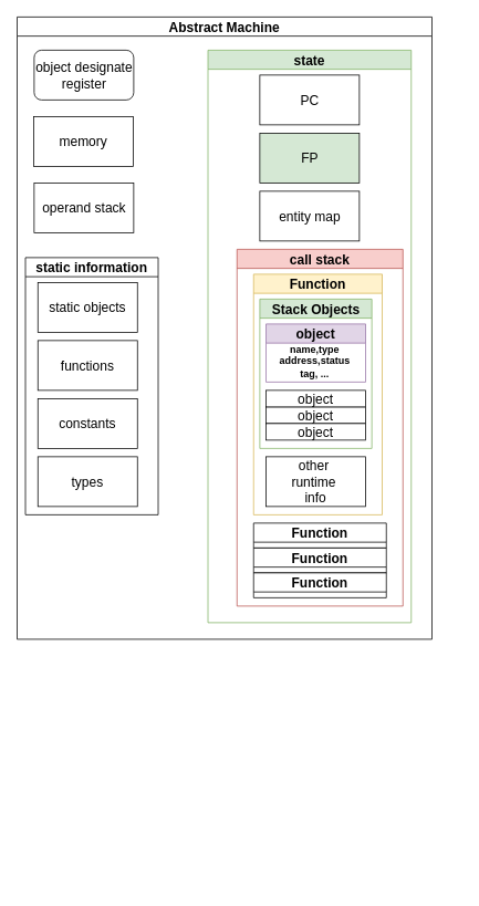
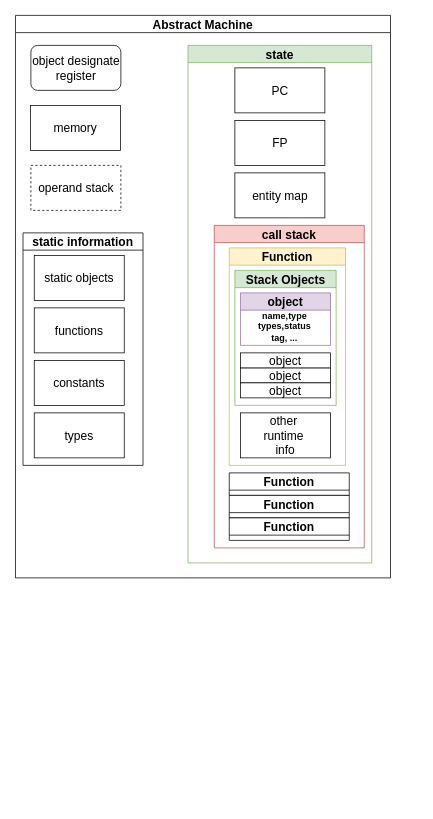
- <mxCell id="15" value="&lt;span style=&quot;font-size: 16px;&quot;&gt;FP&lt;/span&gt;" style="rounded=0;whiteSpace=wrap;html=1;fillColor=#d5e8d4;" parent="11" vertex="1"><mxGeometry x="62.5" y="100" width="120" height="60" as="geometry" /></mxCell>
+ <mxCell id="15" value="&lt;span style=&quot;font-size: 16px;&quot;&gt;FP&lt;/span&gt;" style="rounded=0;whiteSpace=wrap;html=1;" parent="11" vertex="1"><mxGeometry x="62.5" y="100" width="120" height="60" as="geometry" /></mxCell>
- <mxCell id="34" value="&lt;font style=&quot;font-size: 16px;&quot;&gt;operand stack&lt;/font&gt;" style="rounded=0;whiteSpace=wrap;html=1;" parent="2" vertex="1"><mxGeometry x="20.5" y="200" width="120" height="60" as="geometry" /></mxCell>
+ <mxCell id="34" value="&lt;font style=&quot;font-size: 16px;&quot;&gt;operand stack&lt;/font&gt;" style="rounded=0;whiteSpace=wrap;html=1;dashed=1;" parent="2" vertex="1"><mxGeometry x="20.5" y="200" width="120" height="60" as="geometry" /></mxCell>
- <mxCell id="29" value="&lt;b&gt;name,&lt;/b&gt;&lt;b style=&quot;background-color: initial;&quot;&gt;type&lt;/b&gt;&lt;div&gt;&lt;b&gt;address,&lt;/b&gt;&lt;b style=&quot;background-color: initial;&quot;&gt;status&lt;/b&gt;&lt;/div&gt;&lt;div&gt;&lt;b&gt;tag,&amp;nbsp;&lt;/b&gt;&lt;b style=&quot;background-color: initial;&quot;&gt;...&lt;/b&gt;&lt;/div&gt;" style="text;html=1;align=center;verticalAlign=middle;whiteSpace=wrap;rounded=0;" parent="27" vertex="1"><mxGeometry y="30" width="118" height="30" as="geometry" /></mxCell>
+ <mxCell id="29" value="&lt;b&gt;name,&lt;/b&gt;&lt;b style=&quot;background-color: initial;&quot;&gt;type&lt;/b&gt;&lt;div&gt;&lt;b&gt;types,&lt;/b&gt;&lt;b style=&quot;background-color: initial;&quot;&gt;status&lt;/b&gt;&lt;/div&gt;&lt;div&gt;&lt;b&gt;tag,&amp;nbsp;&lt;/b&gt;&lt;b style=&quot;background-color: initial;&quot;&gt;...&lt;/b&gt;&lt;/div&gt;" style="text;html=1;align=center;verticalAlign=middle;whiteSpace=wrap;rounded=0;" parent="27" vertex="1"><mxGeometry y="30" width="118" height="30" as="geometry" /></mxCell>
